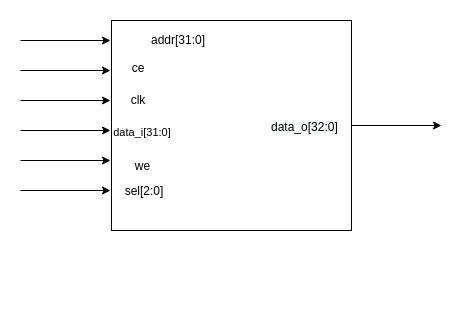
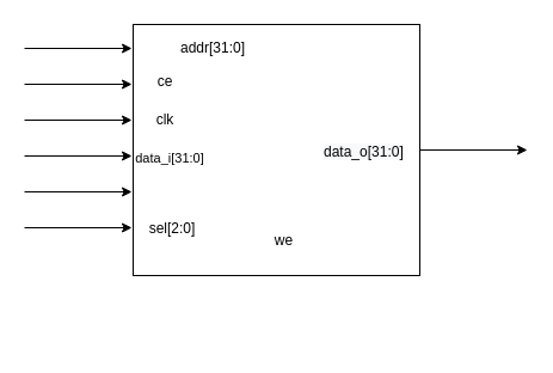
- <mxCell id="23" value="&lt;span style=&quot;color: rgb(0 , 0 , 0) ; font-family: &amp;#34;helvetica&amp;#34; ; font-size: 12px ; font-style: normal ; font-weight: 400 ; letter-spacing: normal ; text-align: center ; text-indent: 0px ; text-transform: none ; word-spacing: 0px ; background-color: rgb(248 , 249 , 250) ; display: inline ; float: none&quot;&gt;data_o[32:0]&lt;/span&gt;" style="text;whiteSpace=wrap;html=1;" vertex="1" parent="1"><mxGeometry x="269" y="113" width="100" height="30" as="geometry" /></mxCell>
+ <mxCell id="23" value="&lt;span style=&quot;color: rgb(0 , 0 , 0) ; font-family: &amp;#34;helvetica&amp;#34; ; font-size: 12px ; font-style: normal ; font-weight: 400 ; letter-spacing: normal ; text-align: center ; text-indent: 0px ; text-transform: none ; word-spacing: 0px ; background-color: rgb(248 , 249 , 250) ; display: inline ; float: none&quot;&gt;data_o[31:0]&lt;/span&gt;" style="text;whiteSpace=wrap;html=1;" vertex="1" parent="1"><mxGeometry x="269" y="113" width="100" height="30" as="geometry" /></mxCell>
- <mxCell id="14" value="we" style="text;html=1;strokeColor=none;fillColor=none;align=center;verticalAlign=middle;whiteSpace=wrap;rounded=0;" vertex="1" parent="1"><mxGeometry x="124" y="152" width="37" height="28" as="geometry" /></mxCell>
+ <mxCell id="14" value="we" style="text;html=1;strokeColor=none;fillColor=none;align=center;verticalAlign=middle;whiteSpace=wrap;rounded=0;" vertex="1" parent="1"><mxGeometry x="219" y="187" width="37" height="28" as="geometry" /></mxCell>
